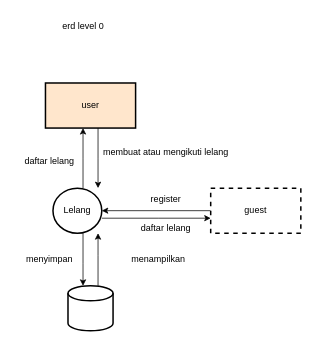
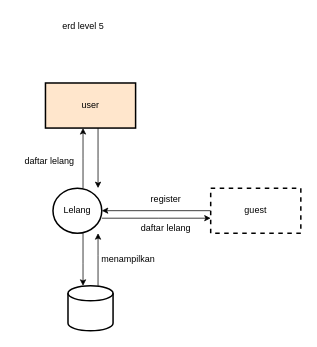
- <mxCell id="3" value="erd level 0" style="text;html=1;align=center;verticalAlign=middle;resizable=0;points=[];autosize=1;strokeColor=none;fillColor=none;" parent="2" vertex="1"><mxGeometry x="50" width="80" height="30" as="geometry" /></mxCell>
+ <mxCell id="3" value="erd level 5" style="text;html=1;align=center;verticalAlign=middle;resizable=0;points=[];autosize=1;strokeColor=none;fillColor=none;" parent="2" vertex="1"><mxGeometry x="50" width="80" height="30" as="geometry" /></mxCell>
- <mxCell id="17" value="membuat atau mengikuti lelang" style="text;html=1;align=center;verticalAlign=middle;resizable=0;points=[];autosize=1;strokeColor=none;fillColor=none;" parent="2" vertex="1"><mxGeometry x="105" y="168" width="190" height="30" as="geometry" /></mxCell>
- <mxCell id="18" value="menyimpan" style="text;html=1;align=center;verticalAlign=middle;resizable=0;points=[];autosize=1;strokeColor=none;fillColor=none;" parent="2" vertex="1"><mxGeometry y="310" width="90" height="30" as="geometry" /></mxCell>
- <mxCell id="19" value="menampilkan" style="text;html=1;align=center;verticalAlign=middle;resizable=0;points=[];autosize=1;strokeColor=none;fillColor=none;" parent="2" vertex="1"><mxGeometry x="145" y="310" width="90" height="30" as="geometry" /></mxCell>
+ <mxCell id="19" value="menampilkan" style="text;html=1;align=center;verticalAlign=middle;resizable=0;points=[];autosize=1;strokeColor=none;fillColor=none;" parent="2" vertex="1"><mxGeometry x="105" y="310" width="90" height="30" as="geometry" /></mxCell>
